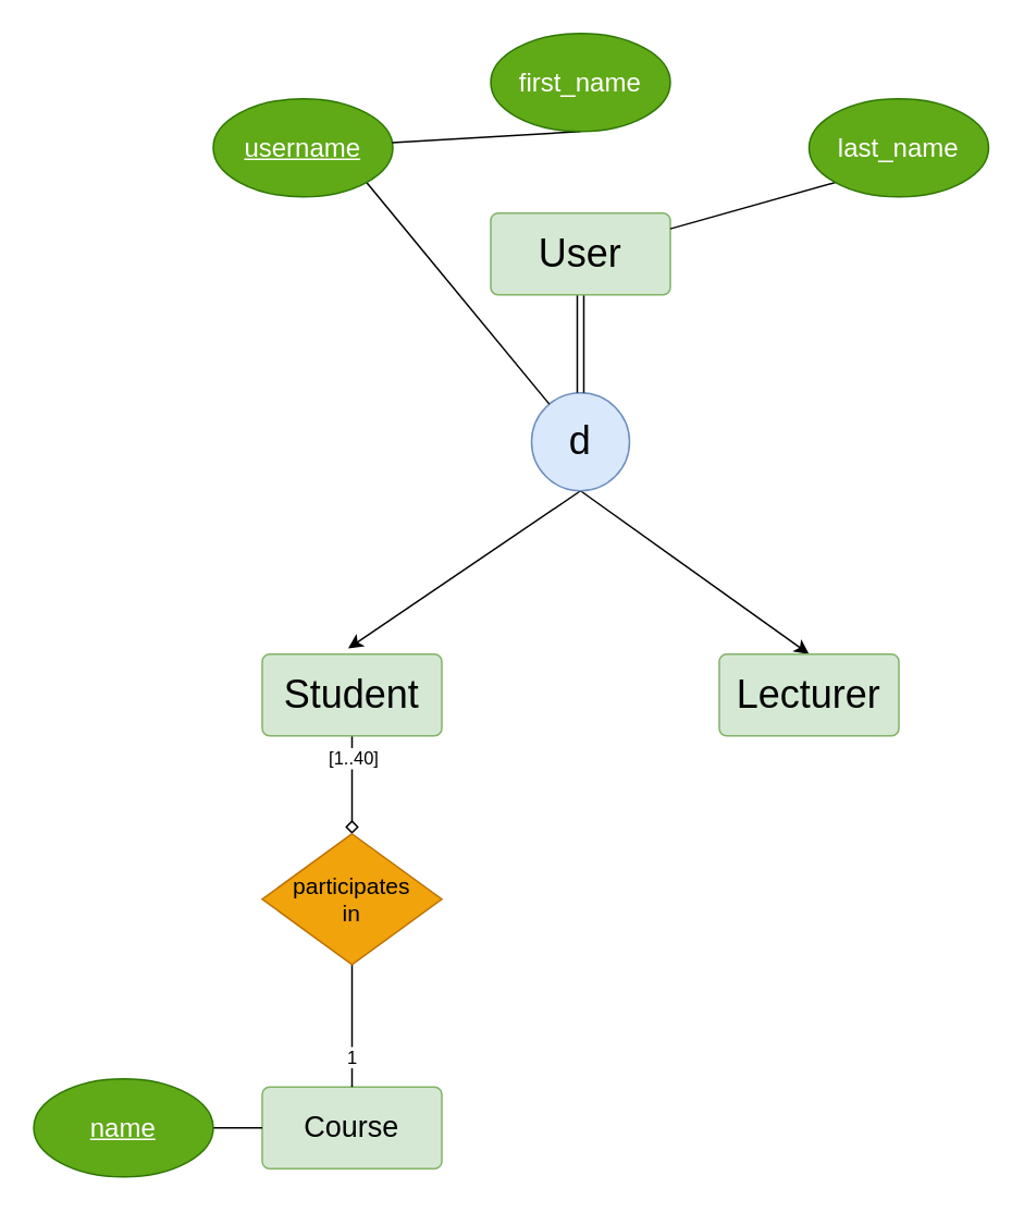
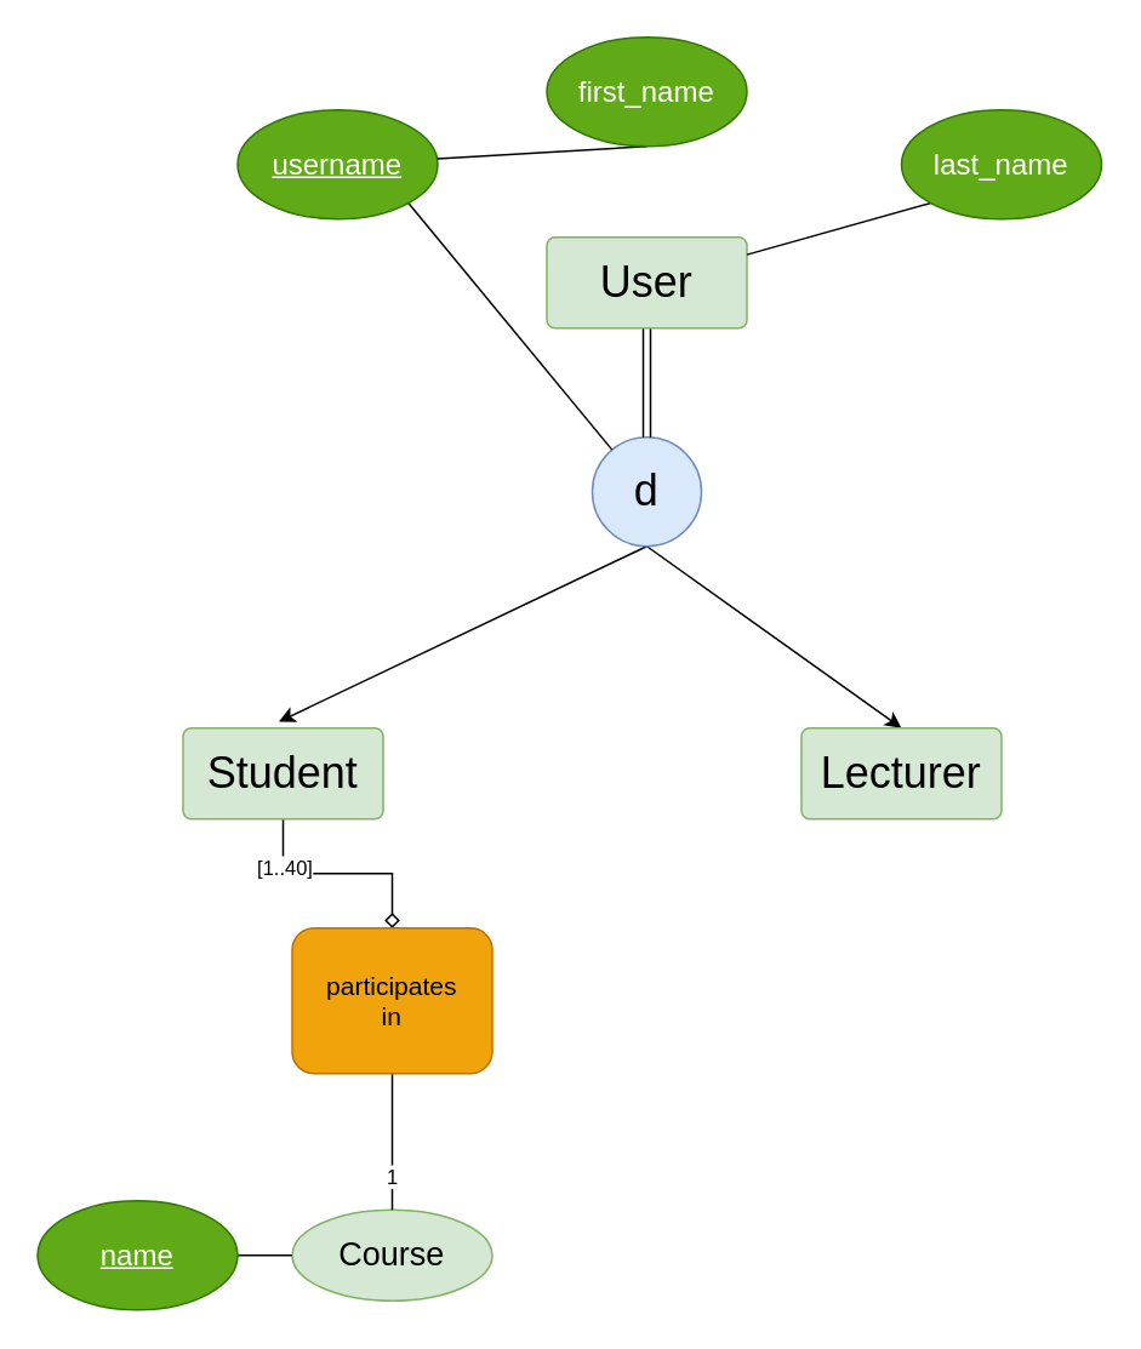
- <mxCell id="9" value="&lt;font style=&quot;font-size: 24px;&quot;&gt;Student&lt;/font&gt;" style="rounded=1;whiteSpace=wrap;html=1;arcSize=9;fillColor=#d5e8d4;strokeColor=#82b366;" vertex="1" parent="1"><mxGeometry x="160" y="400" width="110" height="50" as="geometry" /></mxCell>
+ <mxCell id="9" value="&lt;font style=&quot;font-size: 24px;&quot;&gt;Student&lt;/font&gt;" style="rounded=1;whiteSpace=wrap;html=1;arcSize=9;fillColor=#d5e8d4;strokeColor=#82b366;" vertex="1" parent="1"><mxGeometry x="100" y="400" width="110" height="50" as="geometry" /></mxCell>
- <mxCell id="22" value="&lt;div style=&quot;font-size: 14px;&quot;&gt;&lt;font style=&quot;font-size: 14px;&quot;&gt;participates&lt;/font&gt;&lt;/div&gt;&lt;div style=&quot;font-size: 14px;&quot;&gt;&lt;font style=&quot;font-size: 14px;&quot;&gt;in&lt;br&gt;&lt;/font&gt;&lt;/div&gt;" style="rhombus;whiteSpace=wrap;html=1;fillColor=#f0a30a;strokeColor=#BD7000;fontColor=#000000;" vertex="1" parent="1"><mxGeometry x="160" y="510" width="110" height="80" as="geometry" /></mxCell>
+ <mxCell id="22" value="&lt;div style=&quot;font-size: 14px;&quot;&gt;&lt;font style=&quot;font-size: 14px;&quot;&gt;participates&lt;/font&gt;&lt;/div&gt;&lt;div style=&quot;font-size: 14px;&quot;&gt;&lt;font style=&quot;font-size: 14px;&quot;&gt;in&lt;br&gt;&lt;/font&gt;&lt;/div&gt;" style="whiteSpace=wrap;html=1;fillColor=#f0a30a;strokeColor=#BD7000;fontColor=#000000;rounded=1;" vertex="1" parent="1"><mxGeometry x="160" y="510" width="110" height="80" as="geometry" /></mxCell>
- <mxCell id="17" value="&lt;font style=&quot;font-size: 18px;&quot;&gt;Course&lt;/font&gt;" style="rounded=1;whiteSpace=wrap;html=1;arcSize=9;fillColor=#d5e8d4;strokeColor=#82b366;" vertex="1" parent="1"><mxGeometry x="160" y="665" width="110" height="50" as="geometry" /></mxCell>
+ <mxCell id="17" value="&lt;font style=&quot;font-size: 18px;&quot;&gt;Course&lt;/font&gt;" style="ellipse;whiteSpace=wrap;html=1;arcSize=9;fillColor=#d5e8d4;strokeColor=#82b366;" vertex="1" parent="1"><mxGeometry x="160" y="665" width="110" height="50" as="geometry" /></mxCell>
